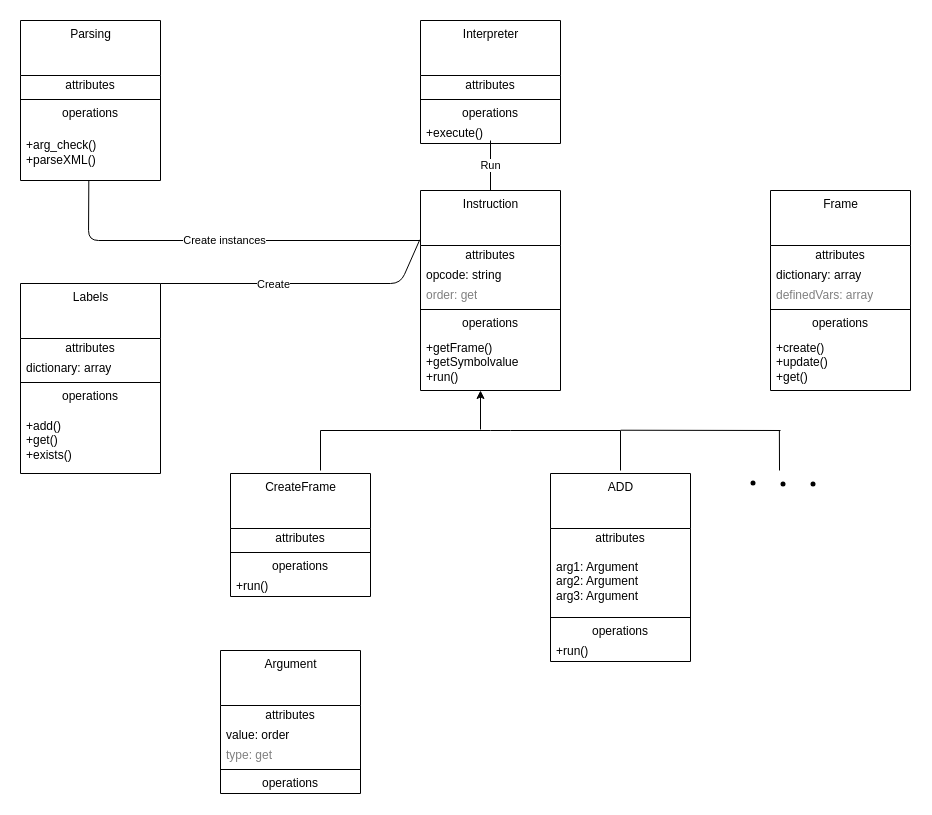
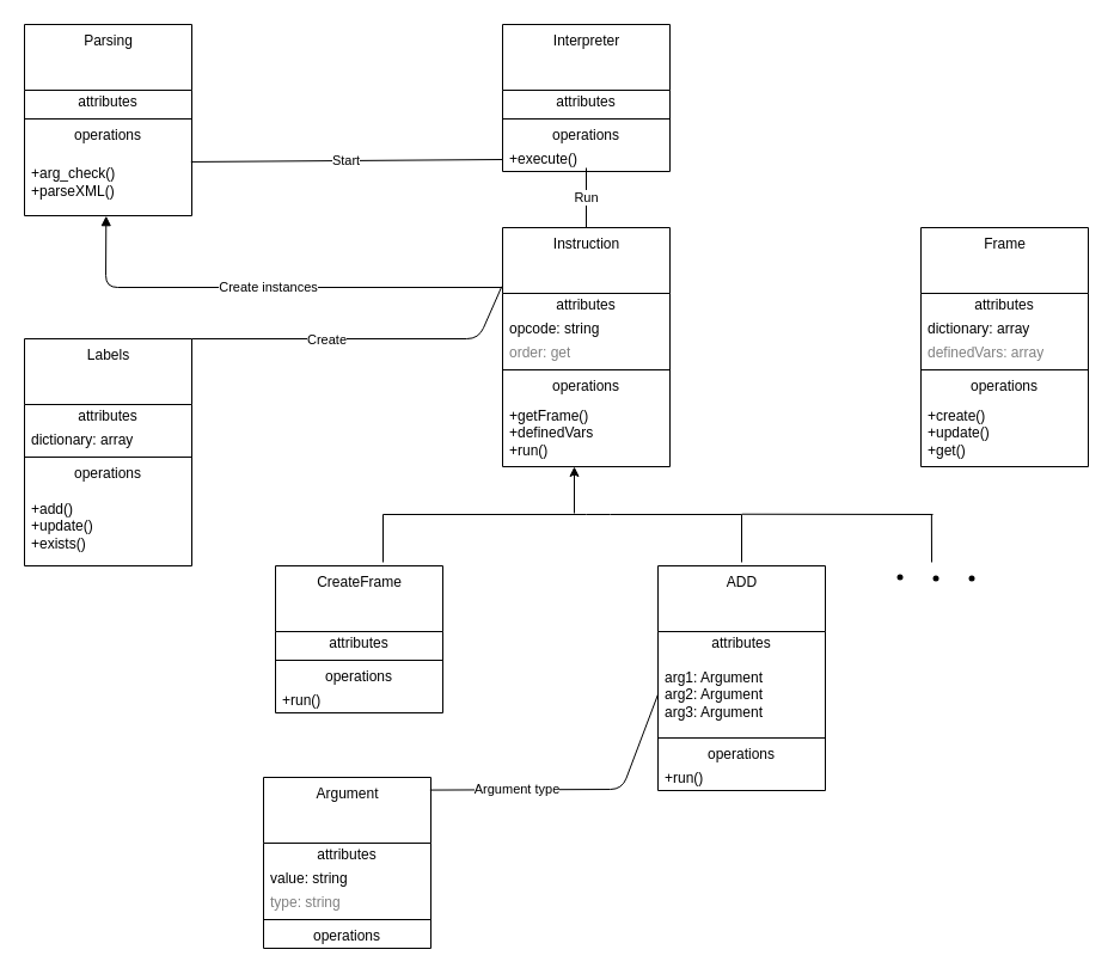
+ <mxCell id="63" value="Start" style="endArrow=none;html=1;entryX=0;entryY=0.5;entryDx=0;entryDy=0;exitX=0.995;exitY=0.21;exitDx=0;exitDy=0;exitPerimeter=0;" edge="1" parent="1" source="31" target="6"><mxGeometry width="50" height="50" relative="1" as="geometry"><mxPoint x="160" y="150" as="sourcePoint" /><mxPoint x="210" y="100" as="targetPoint" /></mxGeometry></mxCell>
- <mxCell id="53" value="Create instances" style="endArrow=none;html=1;entryX=0.488;entryY=1.003;entryDx=0;entryDy=0;entryPerimeter=0;exitX=0;exitY=0.25;exitDx=0;exitDy=0;" edge="1" parent="1" source="7" target="31"><mxGeometry width="50" height="50" relative="1" as="geometry"><mxPoint x="440" y="390" as="sourcePoint" /><mxPoint x="490" y="340" as="targetPoint" /><Array as="points"><mxPoint x="88" y="240" /></Array></mxGeometry></mxCell>
+ <mxCell id="53" value="Create instances" style="endArrow=block;html=1;entryX=0.488;entryY=1.003;entryDx=0;entryDy=0;entryPerimeter=0;exitX=0;exitY=0.25;exitDx=0;exitDy=0;" edge="1" parent="1" source="7" target="31"><mxGeometry width="50" height="50" relative="1" as="geometry"><mxPoint x="440" y="390" as="sourcePoint" /><mxPoint x="490" y="340" as="targetPoint" /><Array as="points"><mxPoint x="88" y="240" /></Array></mxGeometry></mxCell>
- <mxCell id="13" value="+getFrame()&lt;br&gt;+getSymbolvalue&lt;br&gt;+run()" style="text;html=1;strokeColor=none;fillColor=none;align=left;verticalAlign=middle;spacingLeft=4;spacingRight=4;overflow=hidden;rotatable=0;points=[[0,0.5],[1,0.5]];portConstraint=eastwest;" vertex="1" parent="7"><mxGeometry y="143" width="140" height="57" as="geometry" /></mxCell>
+ <mxCell id="13" value="+getFrame()&lt;br&gt;+definedVars&lt;br&gt;+run()" style="text;html=1;strokeColor=none;fillColor=none;align=left;verticalAlign=middle;spacingLeft=4;spacingRight=4;overflow=hidden;rotatable=0;points=[[0,0.5],[1,0.5]];portConstraint=eastwest;" vertex="1" parent="7"><mxGeometry y="143" width="140" height="57" as="geometry" /></mxCell>
- <mxCell id="59" value="+add()&lt;br&gt;+get()&lt;br&gt;+exists()" style="text;html=1;strokeColor=none;fillColor=none;align=left;verticalAlign=middle;spacingLeft=4;spacingRight=4;overflow=hidden;rotatable=0;points=[[0,0.5],[1,0.5]];portConstraint=eastwest;" vertex="1" parent="54"><mxGeometry y="123" width="140" height="67" as="geometry" /></mxCell>
+ <mxCell id="59" value="+add()&lt;br&gt;+update()&lt;br&gt;+exists()" style="text;html=1;strokeColor=none;fillColor=none;align=left;verticalAlign=middle;spacingLeft=4;spacingRight=4;overflow=hidden;rotatable=0;points=[[0,0.5],[1,0.5]];portConstraint=eastwest;" vertex="1" parent="54"><mxGeometry y="123" width="140" height="67" as="geometry" /></mxCell>
+ <mxCell id="62" value="Argument type" style="endArrow=none;html=1;entryX=0;entryY=0.5;entryDx=0;entryDy=0;exitX=0.995;exitY=0.074;exitDx=0;exitDy=0;exitPerimeter=0;" edge="1" parent="1" source="21" target="34"><mxGeometry x="-0.403" width="50" height="50" relative="1" as="geometry"><mxPoint x="430" y="660" as="sourcePoint" /><mxPoint x="480" y="610" as="targetPoint" /><Array as="points"><mxPoint x="520" y="660" /></Array><mxPoint as="offset" /></mxGeometry></mxCell>
- <mxCell id="23" value="value: order" style="text;html=1;strokeColor=none;fillColor=none;align=left;verticalAlign=middle;spacingLeft=4;spacingRight=4;overflow=hidden;rotatable=0;points=[[0,0.5],[1,0.5]];portConstraint=eastwest;" vertex="1" parent="21"><mxGeometry y="75" width="140" height="20" as="geometry" /></mxCell>
+ <mxCell id="23" value="value: string" style="text;html=1;strokeColor=none;fillColor=none;align=left;verticalAlign=middle;spacingLeft=4;spacingRight=4;overflow=hidden;rotatable=0;points=[[0,0.5],[1,0.5]];portConstraint=eastwest;" vertex="1" parent="21"><mxGeometry y="75" width="140" height="20" as="geometry" /></mxCell>
- <mxCell id="24" value="type: get" style="text;html=1;strokeColor=none;fillColor=none;align=left;verticalAlign=middle;spacingLeft=4;spacingRight=4;overflow=hidden;rotatable=0;points=[[0,0.5],[1,0.5]];portConstraint=eastwest;fontColor=#808080;" vertex="1" parent="21"><mxGeometry y="95" width="140" height="20" as="geometry" /></mxCell>
+ <mxCell id="24" value="type: string" style="text;html=1;strokeColor=none;fillColor=none;align=left;verticalAlign=middle;spacingLeft=4;spacingRight=4;overflow=hidden;rotatable=0;points=[[0,0.5],[1,0.5]];portConstraint=eastwest;fontColor=#808080;" vertex="1" parent="21"><mxGeometry y="95" width="140" height="20" as="geometry" /></mxCell>
